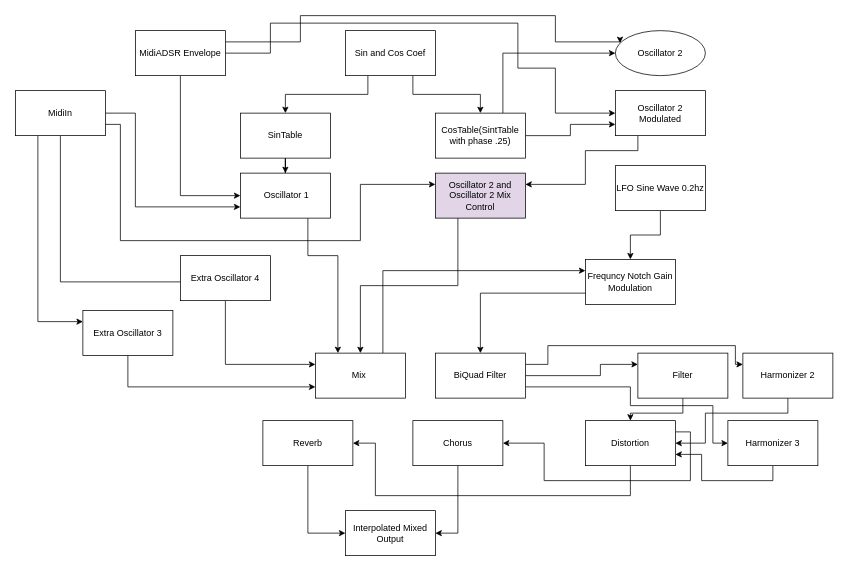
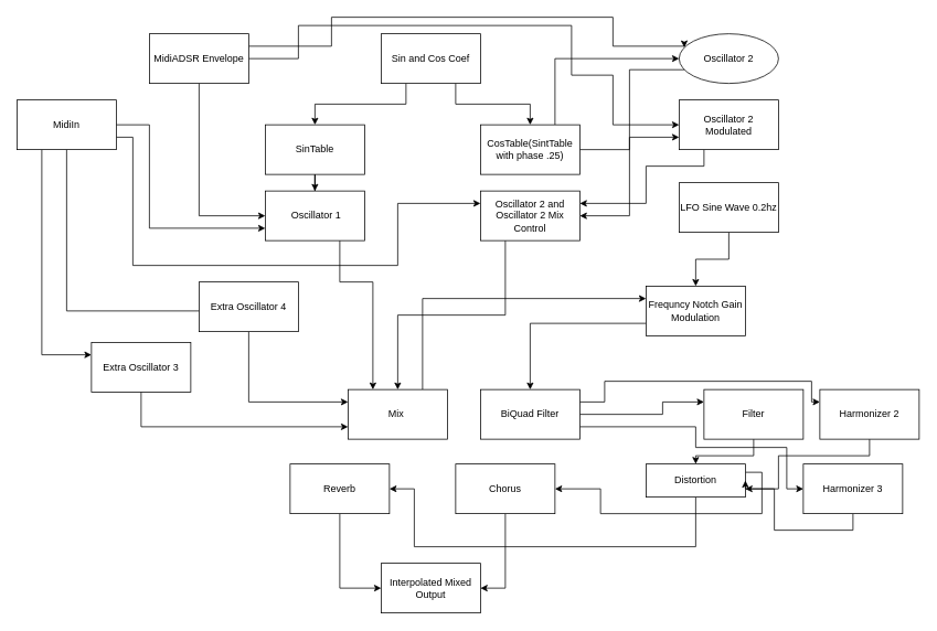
+ <mxCell id="53" style="edgeStyle=orthogonalEdgeStyle;rounded=0;orthogonalLoop=1;jettySize=auto;html=1;exitX=0;exitY=0.75;exitDx=0;exitDy=0;entryX=1;entryY=0.5;entryDx=0;entryDy=0;" parent="1" source="54" target="17" edge="1"><mxGeometry relative="1" as="geometry" /></mxCell>
- <mxCell id="17" value="Oscillator 2 and Oscillator 2 Mix Control" style="rounded=0;whiteSpace=wrap;html=1;fillColor=#e1d5e7;" parent="1" vertex="1"><mxGeometry x="580" y="230" width="120" height="60" as="geometry" /></mxCell>
+ <mxCell id="17" value="Oscillator 2 and Oscillator 2 Mix Control" style="rounded=0;whiteSpace=wrap;html=1;" parent="1" vertex="1"><mxGeometry x="580" y="230" width="120" height="60" as="geometry" /></mxCell>
- <mxCell id="41" value="Distortion" style="rounded=0;whiteSpace=wrap;html=1;" parent="1" vertex="1"><mxGeometry x="780" y="560" width="120" height="60" as="geometry" /></mxCell>
+ <mxCell id="41" value="Distortion" style="rounded=0;whiteSpace=wrap;html=1;" parent="1" vertex="1"><mxGeometry x="780" y="560" width="120" height="40" as="geometry" /></mxCell>
